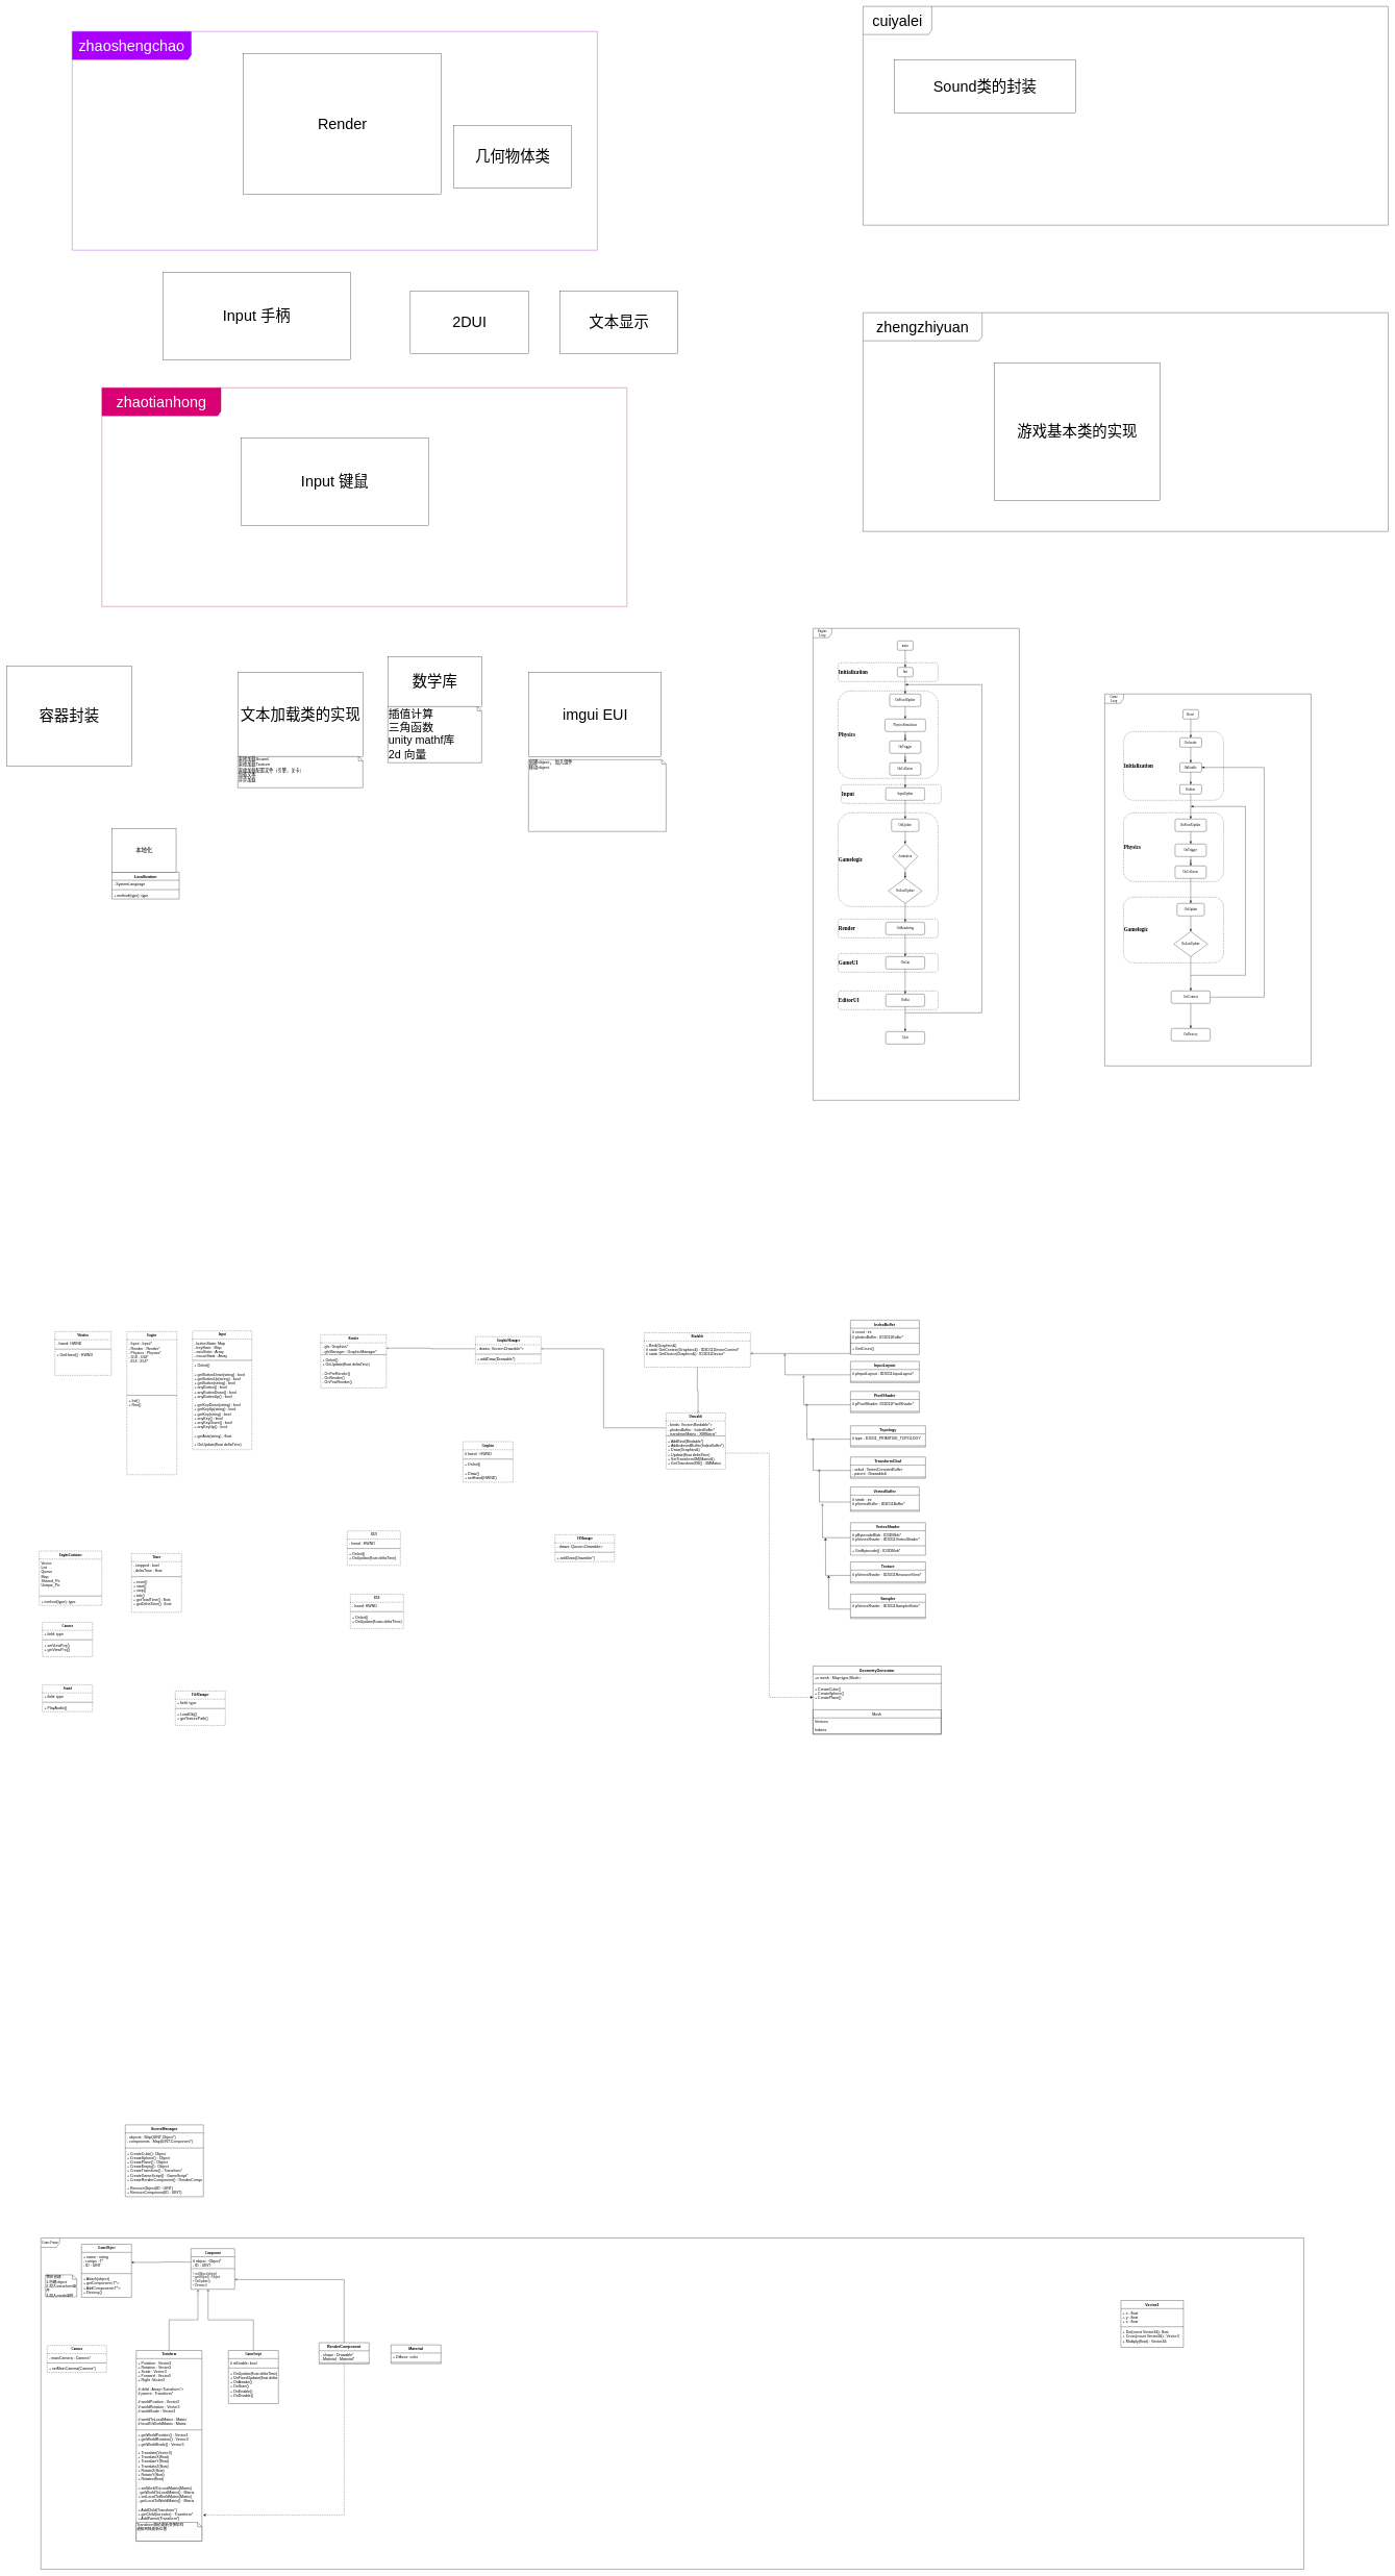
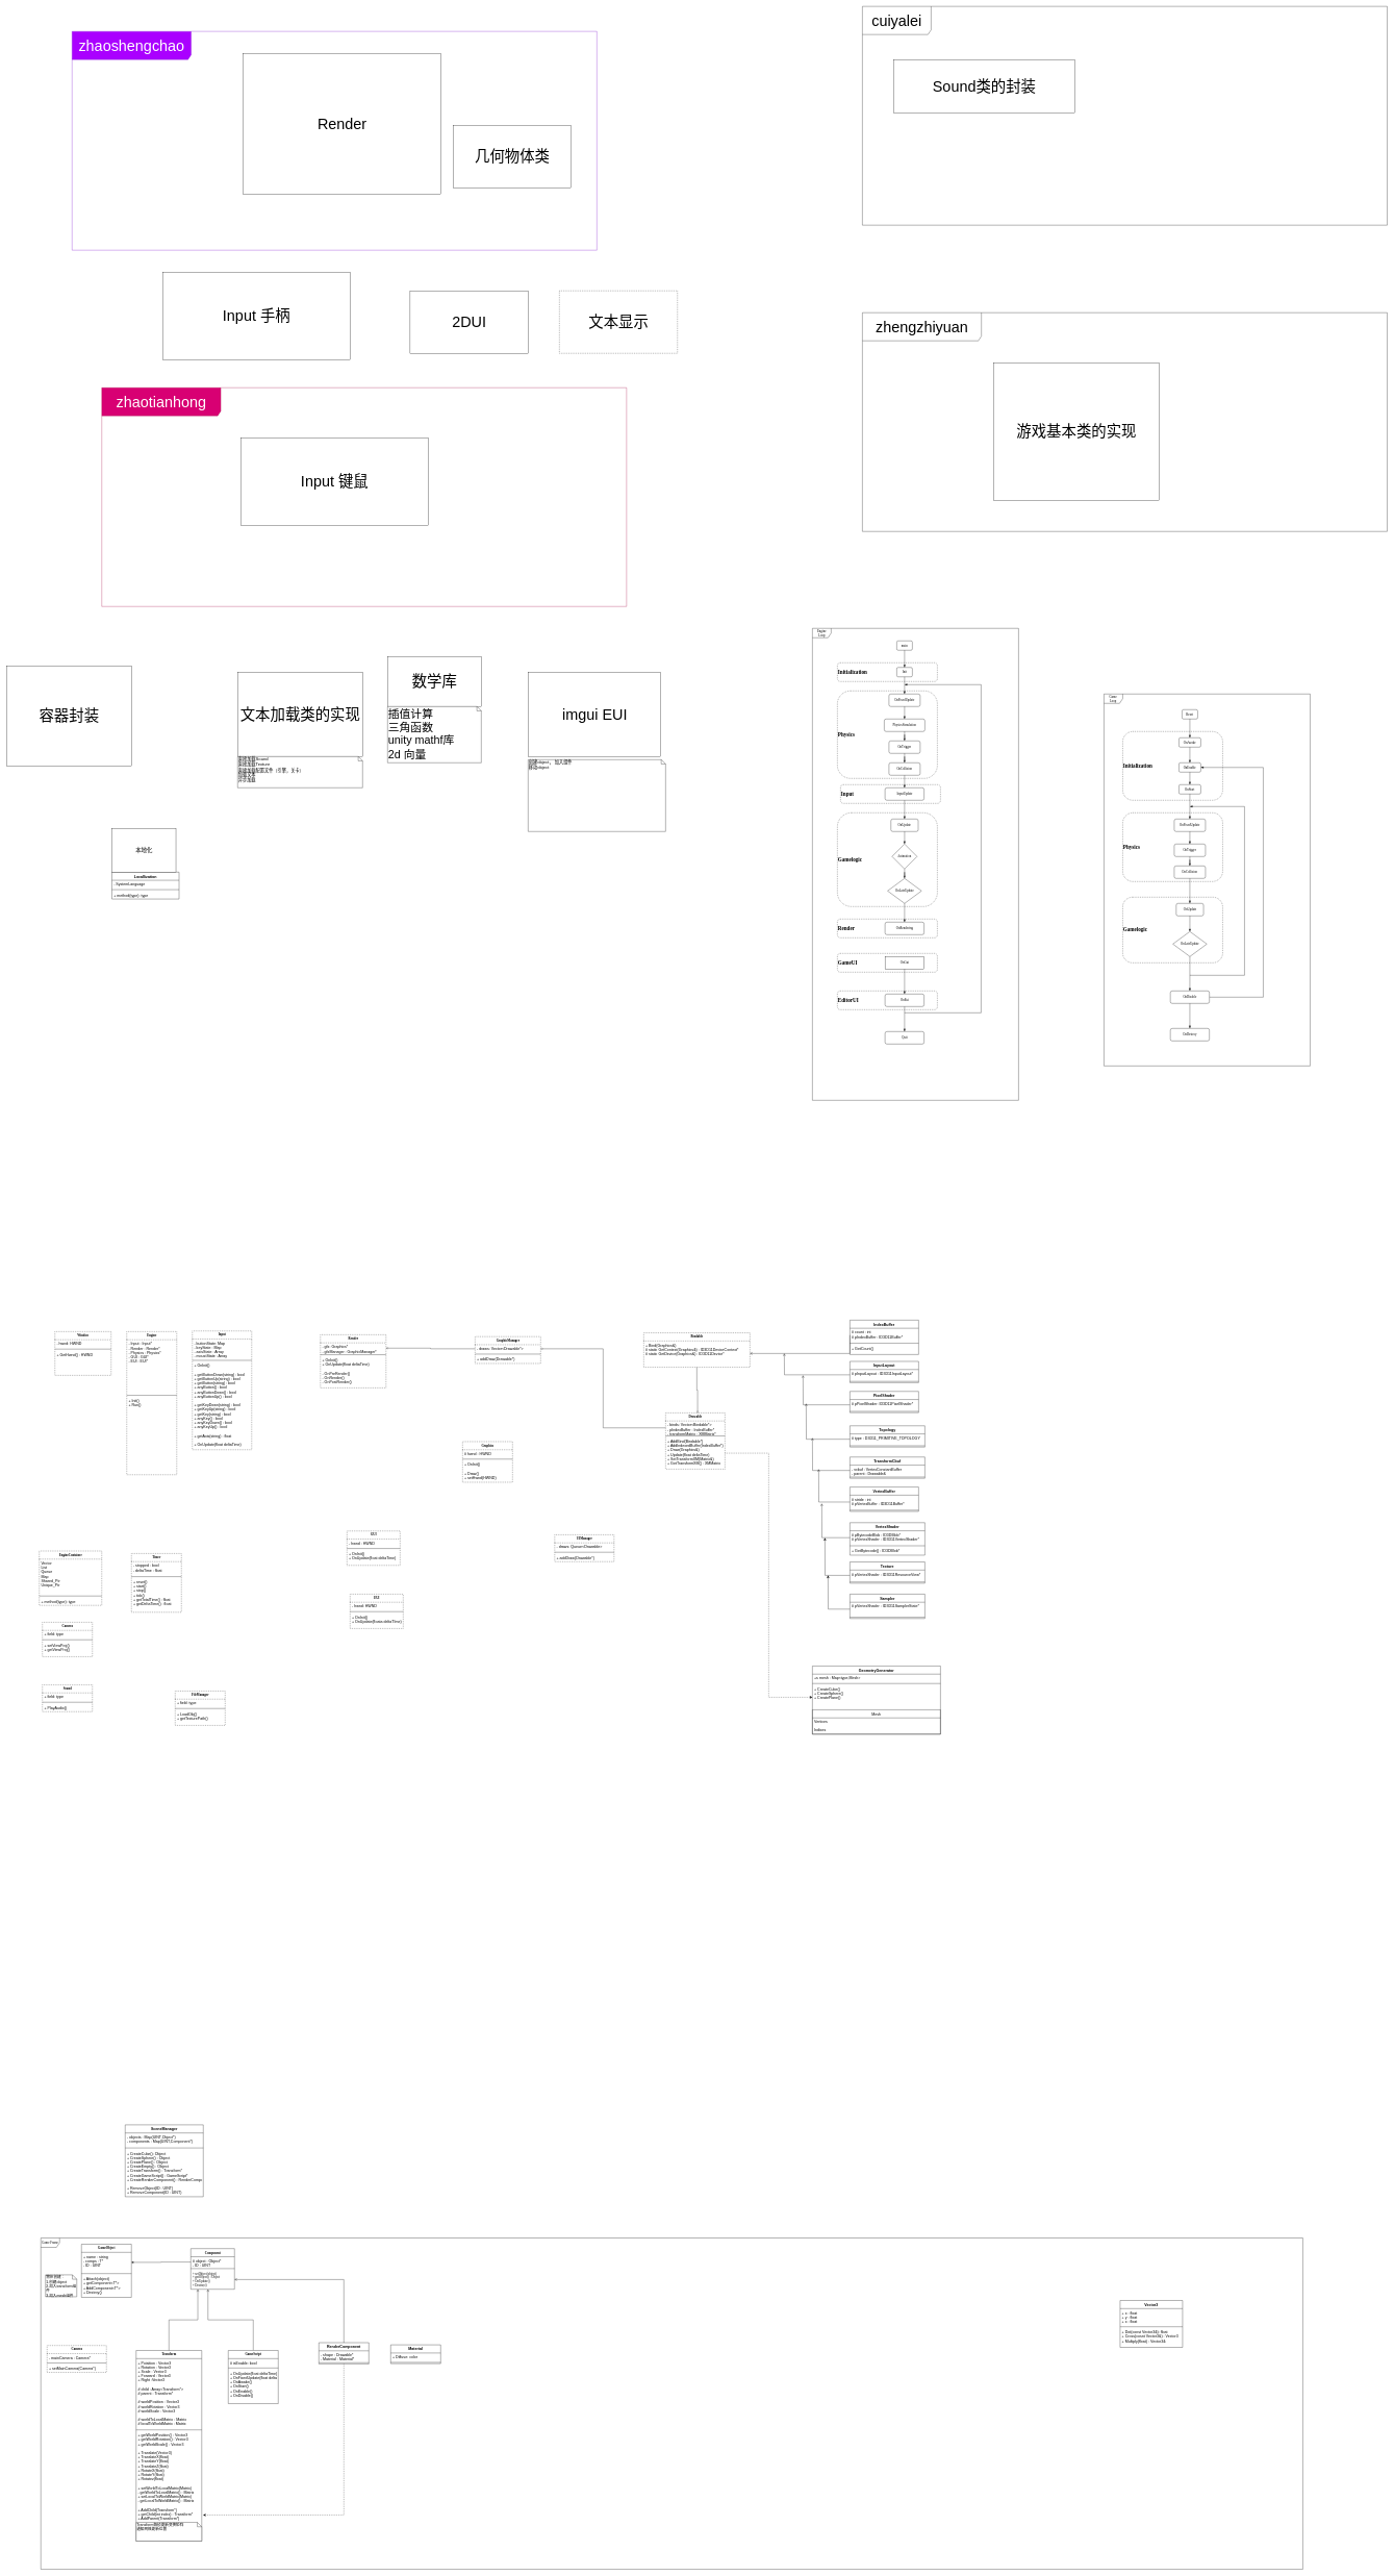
- <mxCell id="245" value="&lt;span style=&quot;font-size: 48px&quot;&gt;文本显示&lt;br&gt;&lt;/span&gt;" style="html=1;" vertex="1" parent="1"><mxGeometry x="1790" y="930" width="378" height="200" as="geometry" /></mxCell>
+ <mxCell id="245" value="&lt;span style=&quot;font-size: 48px&quot;&gt;文本显示&lt;br&gt;&lt;/span&gt;" style="html=1;dashed=1;" vertex="1" parent="1"><mxGeometry x="1790" y="930" width="378" height="200" as="geometry" /></mxCell>
- <mxCell id="135" value="" style="edgeStyle=orthogonalEdgeStyle;rounded=0;orthogonalLoop=1;jettySize=auto;html=1;endArrow=blockThin;endFill=1;fontFamily=Verdana;fontSize=10;" parent="111" source="132" target="134" edge="1"><mxGeometry relative="1" as="geometry" /></mxCell>
- <mxCell id="134" value="OnGui" style="rounded=1;whiteSpace=wrap;html=1;shadow=0;glass=0;comic=0;strokeWidth=1;fontFamily=Verdana;fontSize=10;" parent="111" vertex="1"><mxGeometry x="232.5" y="1050" width="125" height="40" as="geometry" /></mxCell>
+ <mxCell id="134" value="OnGui" style="whiteSpace=wrap;html=1;shadow=0;glass=0;comic=0;strokeWidth=1;fontFamily=Verdana;fontSize=10;rounded=0;" parent="111" vertex="1"><mxGeometry x="232.5" y="1050" width="125" height="40" as="geometry" /></mxCell>
- <mxCell id="172" value="GetContext" style="rounded=1;whiteSpace=wrap;html=1;shadow=0;glass=0;comic=0;strokeWidth=1;fontFamily=Verdana;fontSize=10;" parent="148" vertex="1"><mxGeometry x="212.51" y="950" width="125" height="40" as="geometry" /></mxCell>
+ <mxCell id="172" value="OnDisable" style="rounded=1;whiteSpace=wrap;html=1;shadow=0;glass=0;comic=0;strokeWidth=1;fontFamily=Verdana;fontSize=10;" parent="148" vertex="1"><mxGeometry x="212.51" y="950" width="125" height="40" as="geometry" /></mxCell>
